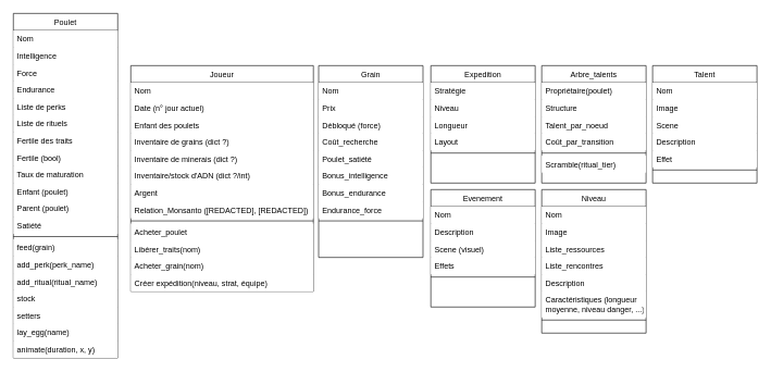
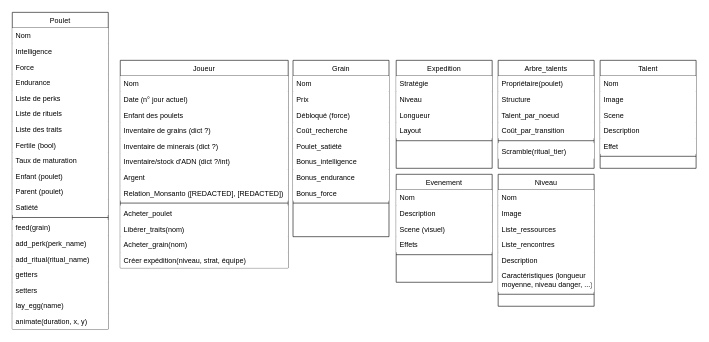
- <mxCell id="9" value="Fertile des traits" style="text;align=left;verticalAlign=top;spacingLeft=4;spacingRight=4;overflow=hidden;rotatable=0;points=[[0,0.5],[1,0.5]];portConstraint=eastwest;rounded=0;shadow=0;html=0;labelBackgroundColor=#FFFFFF;fillColor=default;" vertex="1" parent="2"><mxGeometry y="182" width="160" height="26" as="geometry" /></mxCell>
+ <mxCell id="9" value="Liste des traits" style="text;align=left;verticalAlign=top;spacingLeft=4;spacingRight=4;overflow=hidden;rotatable=0;points=[[0,0.5],[1,0.5]];portConstraint=eastwest;rounded=0;shadow=0;html=0;labelBackgroundColor=#FFFFFF;fillColor=default;" vertex="1" parent="2"><mxGeometry y="182" width="160" height="26" as="geometry" /></mxCell>
- <mxCell id="31" value="Endurance_force" style="text;align=left;verticalAlign=top;spacingLeft=4;spacingRight=4;overflow=hidden;rotatable=0;points=[[0,0.5],[1,0.5]];portConstraint=eastwest;labelBackgroundColor=#FFFFFF;fillColor=default;" vertex="1" parent="23"><mxGeometry y="208" width="160" height="26" as="geometry" /></mxCell>
+ <mxCell id="31" value="Bonus_force" style="text;align=left;verticalAlign=top;spacingLeft=4;spacingRight=4;overflow=hidden;rotatable=0;points=[[0,0.5],[1,0.5]];portConstraint=eastwest;labelBackgroundColor=#FFFFFF;fillColor=default;" vertex="1" parent="23"><mxGeometry y="208" width="160" height="26" as="geometry" /></mxCell>
- <mxCell id="19" value="stock" style="text;align=left;verticalAlign=top;spacingLeft=4;spacingRight=4;overflow=hidden;rotatable=0;points=[[0,0.5],[1,0.5]];portConstraint=eastwest;labelBackgroundColor=#FFFFFF;fillColor=default;" vertex="1" parent="2"><mxGeometry y="424" width="160" height="26" as="geometry" /></mxCell>
+ <mxCell id="19" value="getters" style="text;align=left;verticalAlign=top;spacingLeft=4;spacingRight=4;overflow=hidden;rotatable=0;points=[[0,0.5],[1,0.5]];portConstraint=eastwest;labelBackgroundColor=#FFFFFF;fillColor=default;" vertex="1" parent="2"><mxGeometry y="424" width="160" height="26" as="geometry" /></mxCell>
